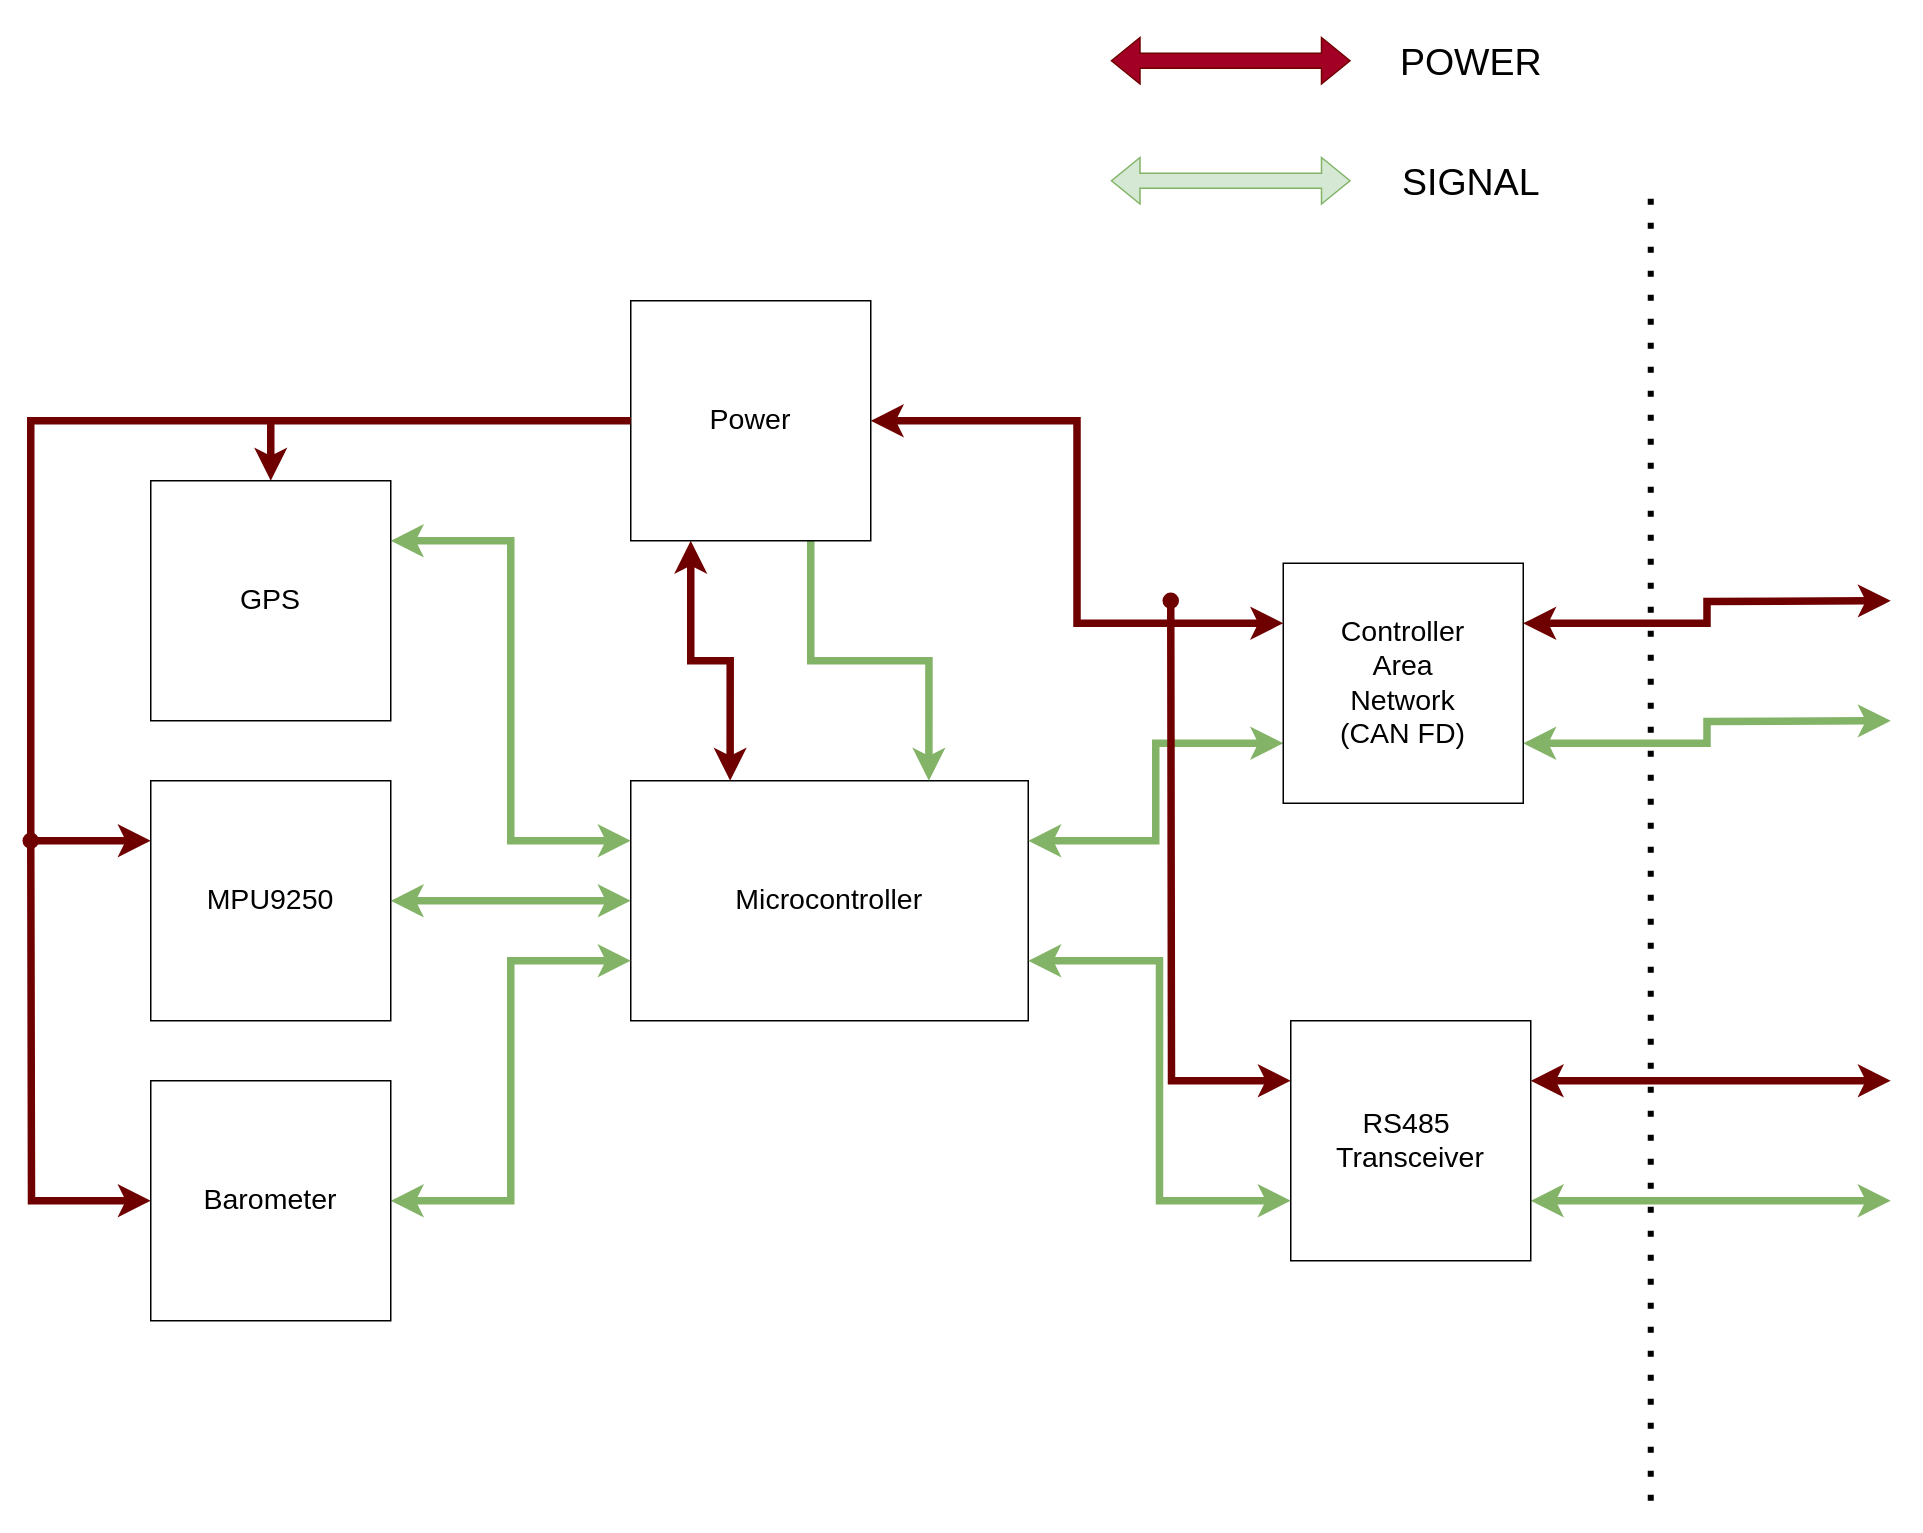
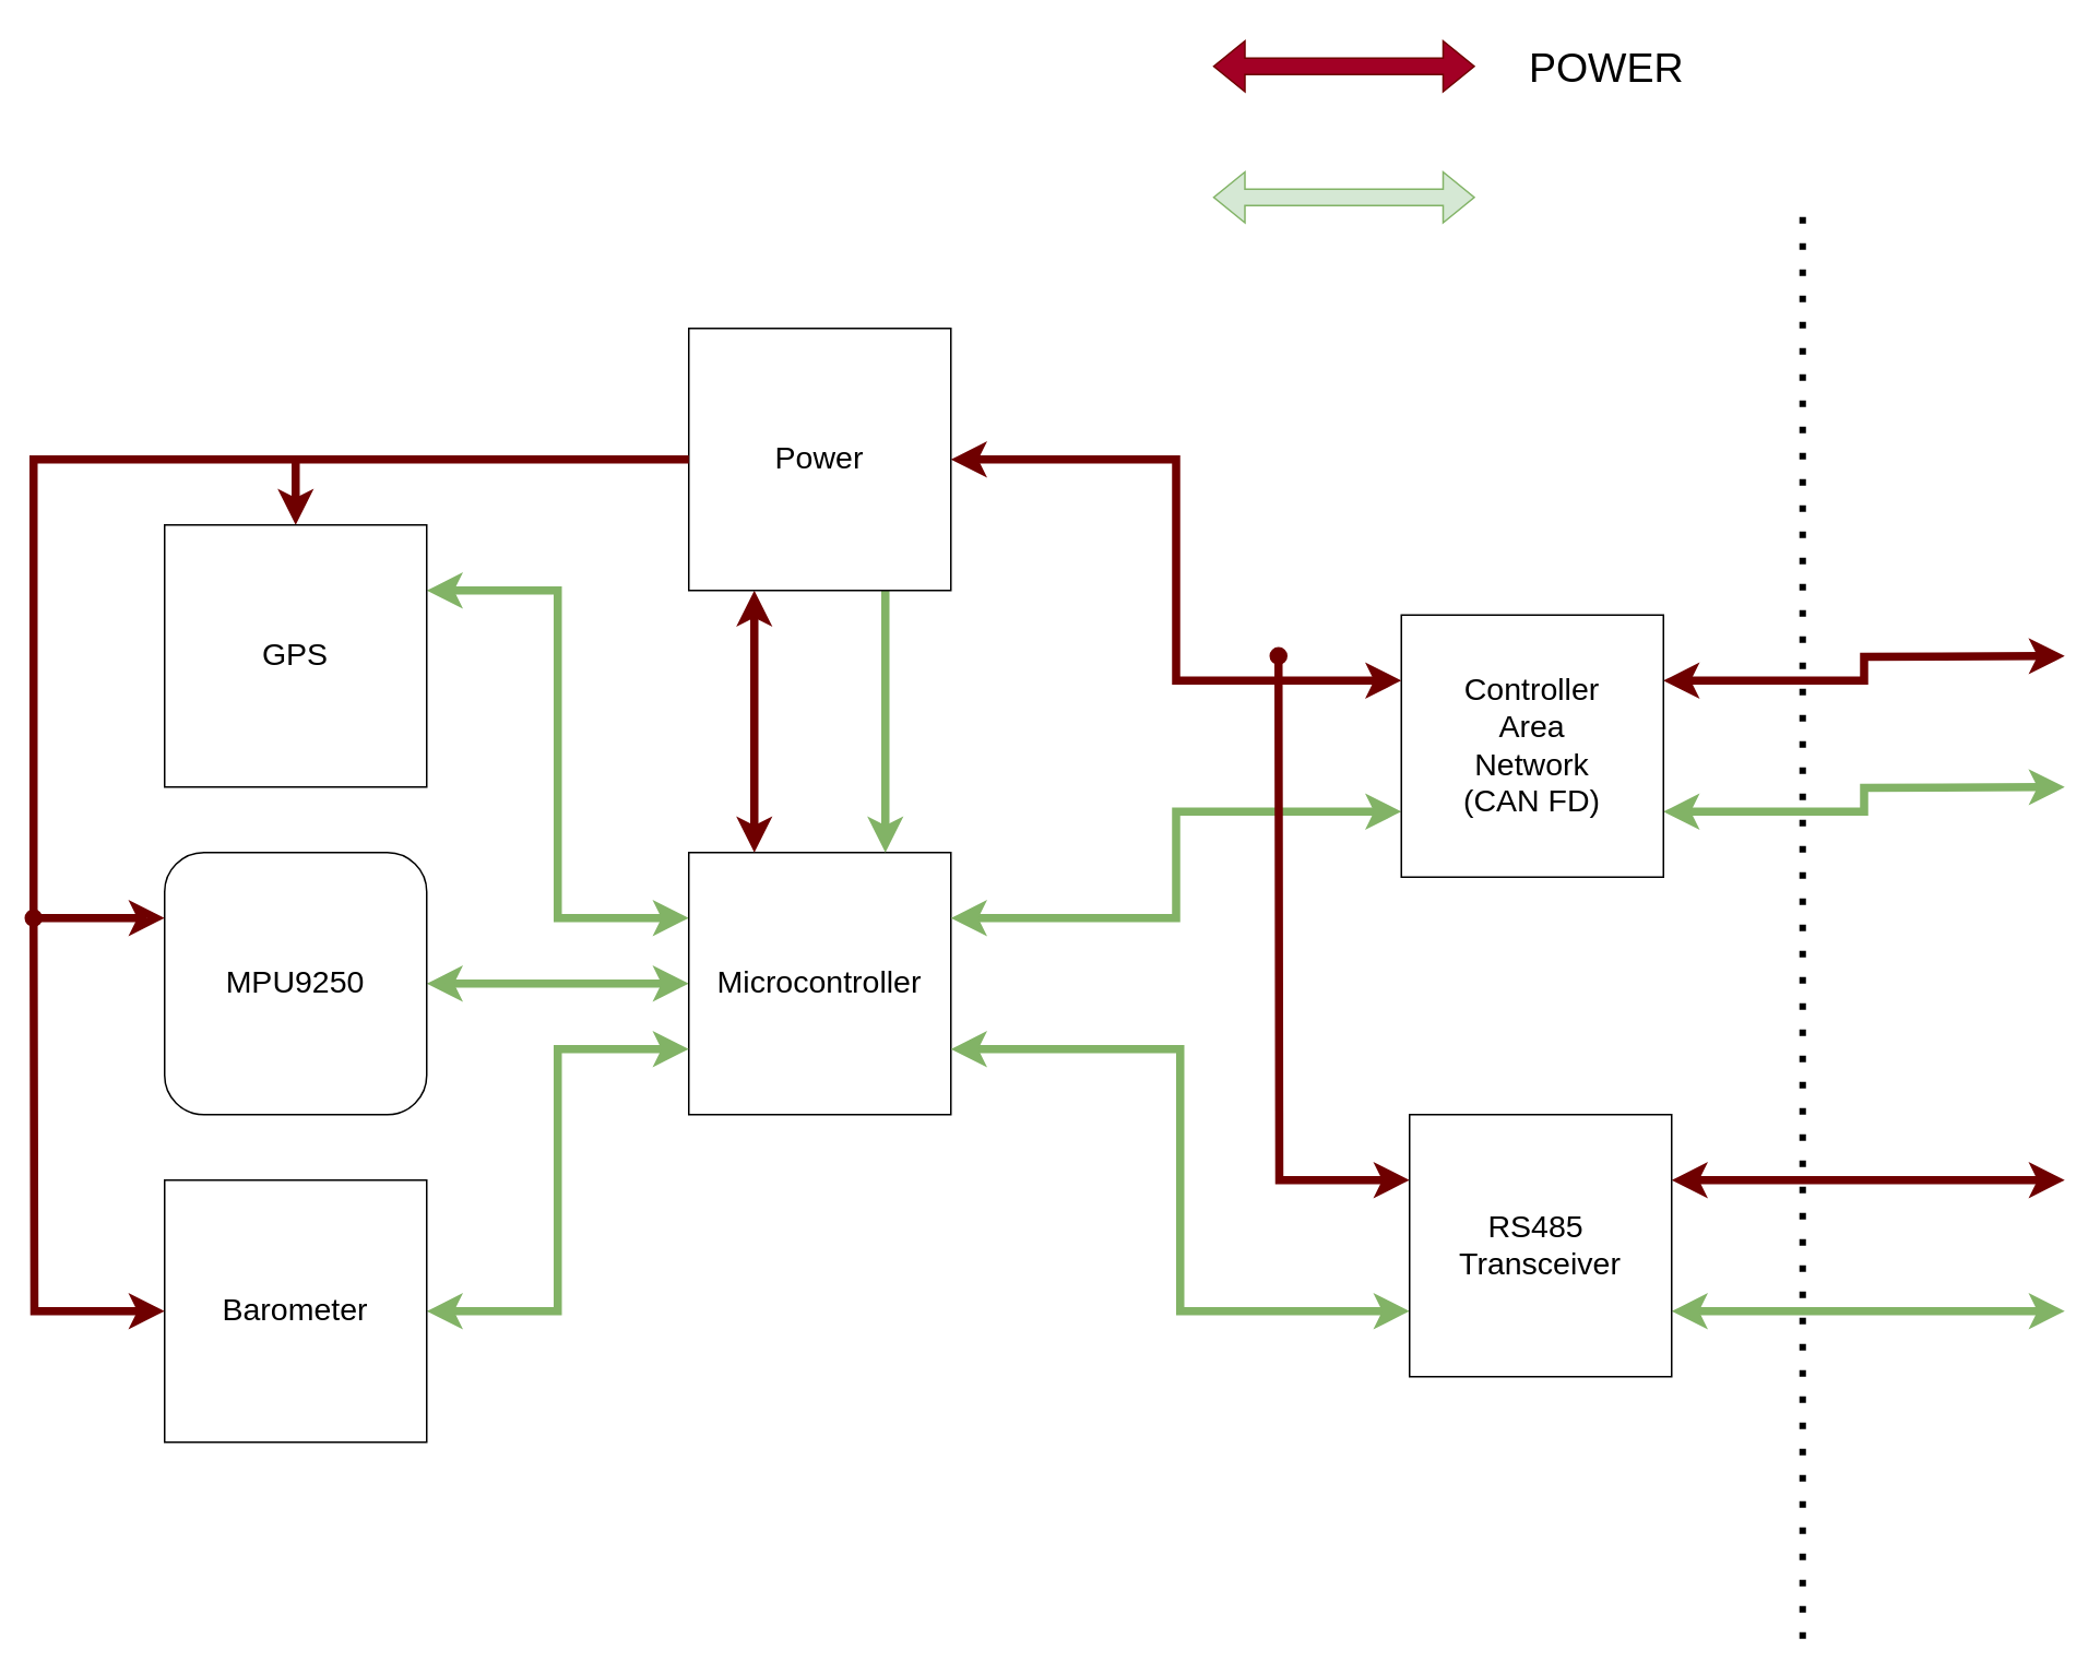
- <mxCell id="27" value="&lt;font style=&quot;font-size: 25px;&quot;&gt;SIGNAL&lt;/font&gt;" style="text;html=1;align=center;verticalAlign=middle;resizable=0;points=[];autosize=1;strokeColor=none;fillColor=none;" vertex="1" parent="1"><mxGeometry x="920" y="100" width="120" height="40" as="geometry" /></mxCell>
- <mxCell id="22" value="&lt;font style=&quot;font-size: 19px;&quot;&gt;MPU9250&lt;/font&gt;" style="whiteSpace=wrap;html=1;aspect=fixed;" vertex="1" parent="1"><mxGeometry x="100" y="520" width="160" height="160" as="geometry" /></mxCell>
+ <mxCell id="22" value="&lt;font style=&quot;font-size: 19px;&quot;&gt;MPU9250&lt;/font&gt;" style="whiteSpace=wrap;html=1;aspect=fixed;rounded=1;" vertex="1" parent="1"><mxGeometry x="100" y="520" width="160" height="160" as="geometry" /></mxCell>
- <mxCell id="4" value="&lt;font style=&quot;font-size: 19px;&quot;&gt;Microcontroller&lt;/font&gt;" style="whiteSpace=wrap;html=1;aspect=fixed;" vertex="1" parent="1"><mxGeometry x="420" y="520" width="265" height="160" as="geometry" /></mxCell>
+ <mxCell id="4" value="&lt;font style=&quot;font-size: 19px;&quot;&gt;Microcontroller&lt;/font&gt;" style="whiteSpace=wrap;html=1;aspect=fixed;" vertex="1" parent="1"><mxGeometry x="420" y="520" width="160" height="160" as="geometry" /></mxCell>
